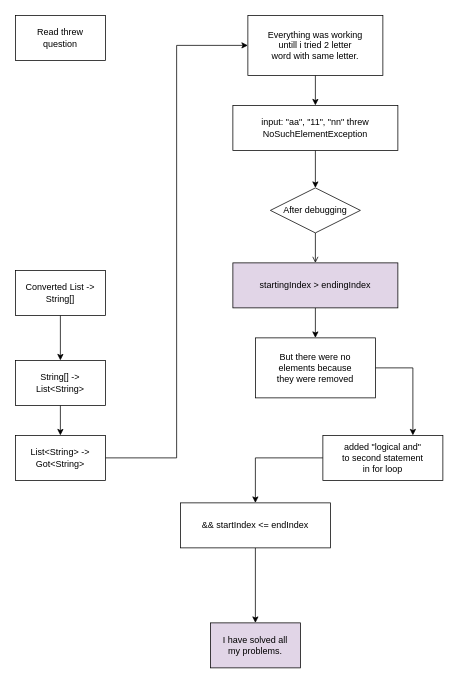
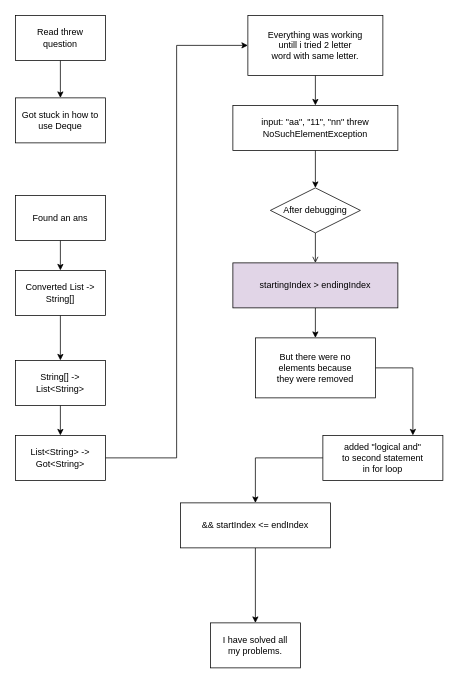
+ <mxCell id="3" style="edgeStyle=orthogonalEdgeStyle;rounded=0;orthogonalLoop=1;jettySize=auto;html=1;exitX=0.5;exitY=1;exitDx=0;exitDy=0;entryX=0.5;entryY=0;entryDx=0;entryDy=0;" edge="1" parent="1" source="4" target="5"><mxGeometry relative="1" as="geometry" /></mxCell>
+ <mxCell id="5" value="Got stuck in how to use Deque" style="rounded=0;whiteSpace=wrap;html=1;" vertex="1" parent="1"><mxGeometry x="20" y="130" width="120" height="60" as="geometry" /></mxCell>
+ <mxCell id="9" value="Found an ans" style="rounded=0;whiteSpace=wrap;html=1;" vertex="1" parent="1"><mxGeometry x="20" y="260" width="120" height="60" as="geometry" /></mxCell>
+ <mxCell id="8" style="edgeStyle=orthogonalEdgeStyle;rounded=0;orthogonalLoop=1;jettySize=auto;html=1;exitX=0.5;exitY=1;exitDx=0;exitDy=0;entryX=0.5;entryY=0;entryDx=0;entryDy=0;" edge="1" parent="1" source="9" target="7"><mxGeometry relative="1" as="geometry" /></mxCell>
- <mxCell id="28" value="I have solved all&lt;div&gt;my problems.&lt;/div&gt;" style="rounded=0;whiteSpace=wrap;html=1;fillColor=#e1d5e7;" vertex="1" parent="1"><mxGeometry x="280" y="830" width="120" height="60" as="geometry" /></mxCell>
+ <mxCell id="28" value="I have solved all&lt;div&gt;my problems.&lt;/div&gt;" style="rounded=0;whiteSpace=wrap;html=1;" vertex="1" parent="1"><mxGeometry x="280" y="830" width="120" height="60" as="geometry" /></mxCell>
